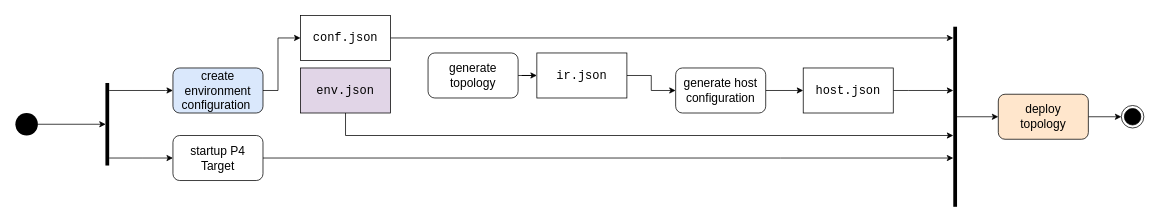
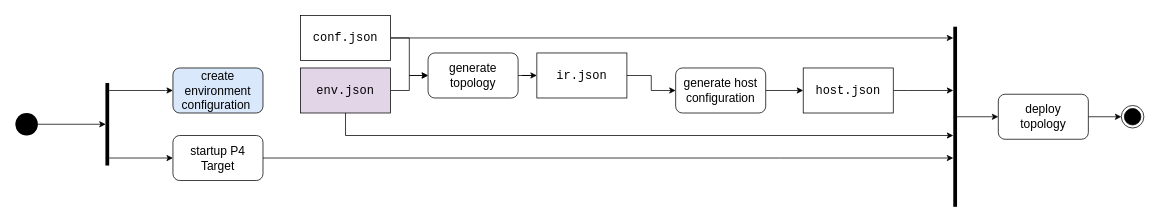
+ <mxCell id="17" style="edgeStyle=orthogonalEdgeStyle;rounded=0;orthogonalLoop=1;jettySize=auto;html=1;fontSize=16;" edge="1" parent="1" source="19" target="8"><mxGeometry relative="1" as="geometry" /></mxCell>
- <mxCell id="2" style="edgeStyle=orthogonalEdgeStyle;rounded=0;orthogonalLoop=1;jettySize=auto;html=1;exitX=1;exitY=0.5;exitDx=0;exitDy=0;fontSize=16;" edge="1" parent="1" source="3" target="19"><mxGeometry relative="1" as="geometry"><Array as="points"><mxPoint x="370" y="120" /><mxPoint x="370" y="50" /></Array></mxGeometry></mxCell>
+ <mxCell id="4" style="edgeStyle=orthogonalEdgeStyle;rounded=0;orthogonalLoop=1;jettySize=auto;html=1;fontSize=16;" edge="1" parent="1" source="6" target="8"><mxGeometry relative="1" as="geometry" /></mxCell>
- <mxCell id="16" value="deploy&lt;br&gt;topology" style="rounded=1;whiteSpace=wrap;html=1;fontSize=16;fillColor=#ffe6cc;" vertex="1" parent="1"><mxGeometry x="1330" y="125" width="120" height="60" as="geometry" /></mxCell>
+ <mxCell id="16" value="deploy&lt;br&gt;topology" style="rounded=1;whiteSpace=wrap;html=1;fontSize=16;" vertex="1" parent="1"><mxGeometry x="1330" y="125" width="120" height="60" as="geometry" /></mxCell>
